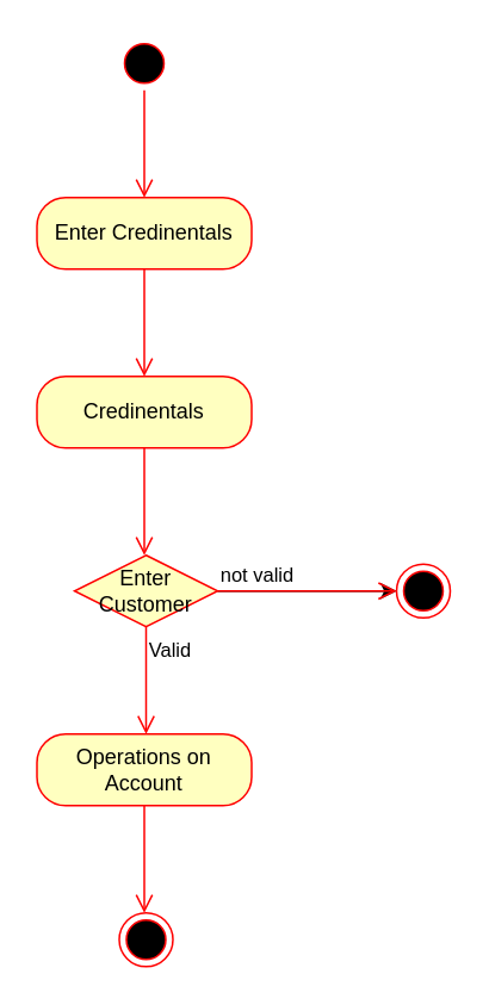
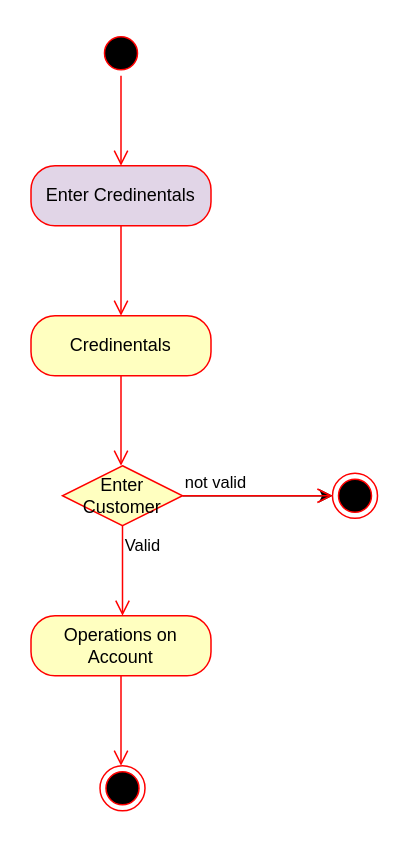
- <mxCell id="4" value="Enter Credinentals" style="rounded=1;whiteSpace=wrap;html=1;arcSize=40;fontColor=#000000;fillColor=#ffffc0;strokeColor=#ff0000;" vertex="1" parent="1"><mxGeometry x="20" y="110" width="120" height="40" as="geometry" /></mxCell>
+ <mxCell id="4" value="Enter Credinentals" style="rounded=1;whiteSpace=wrap;html=1;arcSize=40;fontColor=#000000;fillColor=#e1d5e7;strokeColor=#ff0000;" vertex="1" parent="1"><mxGeometry x="20" y="110" width="120" height="40" as="geometry" /></mxCell>
